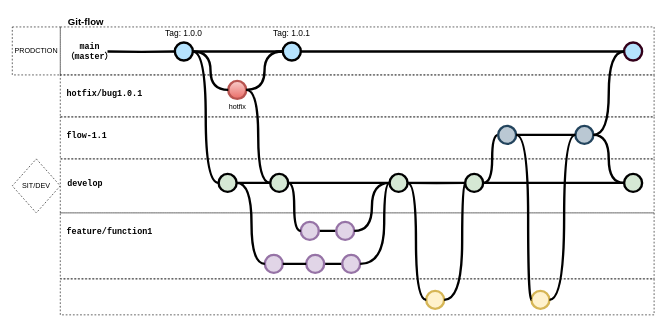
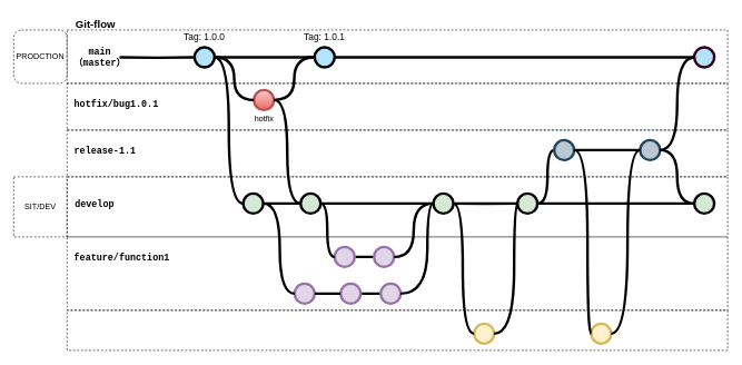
- <mxCell id="52" value="PRODCTION" style="rounded=0;whiteSpace=wrap;html=1;dashed=1;strokeColor=default;fillColor=none;" parent="1" vertex="1"><mxGeometry x="20" y="44" width="80" height="80" as="geometry" /></mxCell>
+ <mxCell id="52" value="PRODCTION" style="whiteSpace=wrap;html=1;dashed=1;strokeColor=default;fillColor=none;rounded=1;" parent="1" vertex="1"><mxGeometry x="20" y="44" width="80" height="80" as="geometry" /></mxCell>
- <mxCell id="38" value="flow-1.1" style="text;html=1;strokeColor=none;fillColor=none;align=left;verticalAlign=middle;whiteSpace=wrap;overflow=hidden;fontSize=14;fontStyle=1;fontFamily=Courier New;" parent="1" vertex="1"><mxGeometry x="108.75" y="214" width="110" height="20" as="geometry" /></mxCell>
+ <mxCell id="38" value="release-1.1" style="text;html=1;strokeColor=none;fillColor=none;align=left;verticalAlign=middle;whiteSpace=wrap;overflow=hidden;fontSize=14;fontStyle=1;fontFamily=Courier New;" parent="1" vertex="1"><mxGeometry x="108.75" y="214" width="110" height="20" as="geometry" /></mxCell>
- <mxCell id="53" value="SIT/DEV" style="rhombus;whiteSpace=wrap;html=1;dashed=1;strokeColor=default;fillColor=none;" parent="1" vertex="1"><mxGeometry x="20" y="264" width="80" height="90" as="geometry" /></mxCell>
+ <mxCell id="53" value="SIT/DEV" style="rounded=0;whiteSpace=wrap;html=1;dashed=1;strokeColor=default;fillColor=none;" parent="1" vertex="1"><mxGeometry x="20" y="264" width="80" height="90" as="geometry" /></mxCell>
